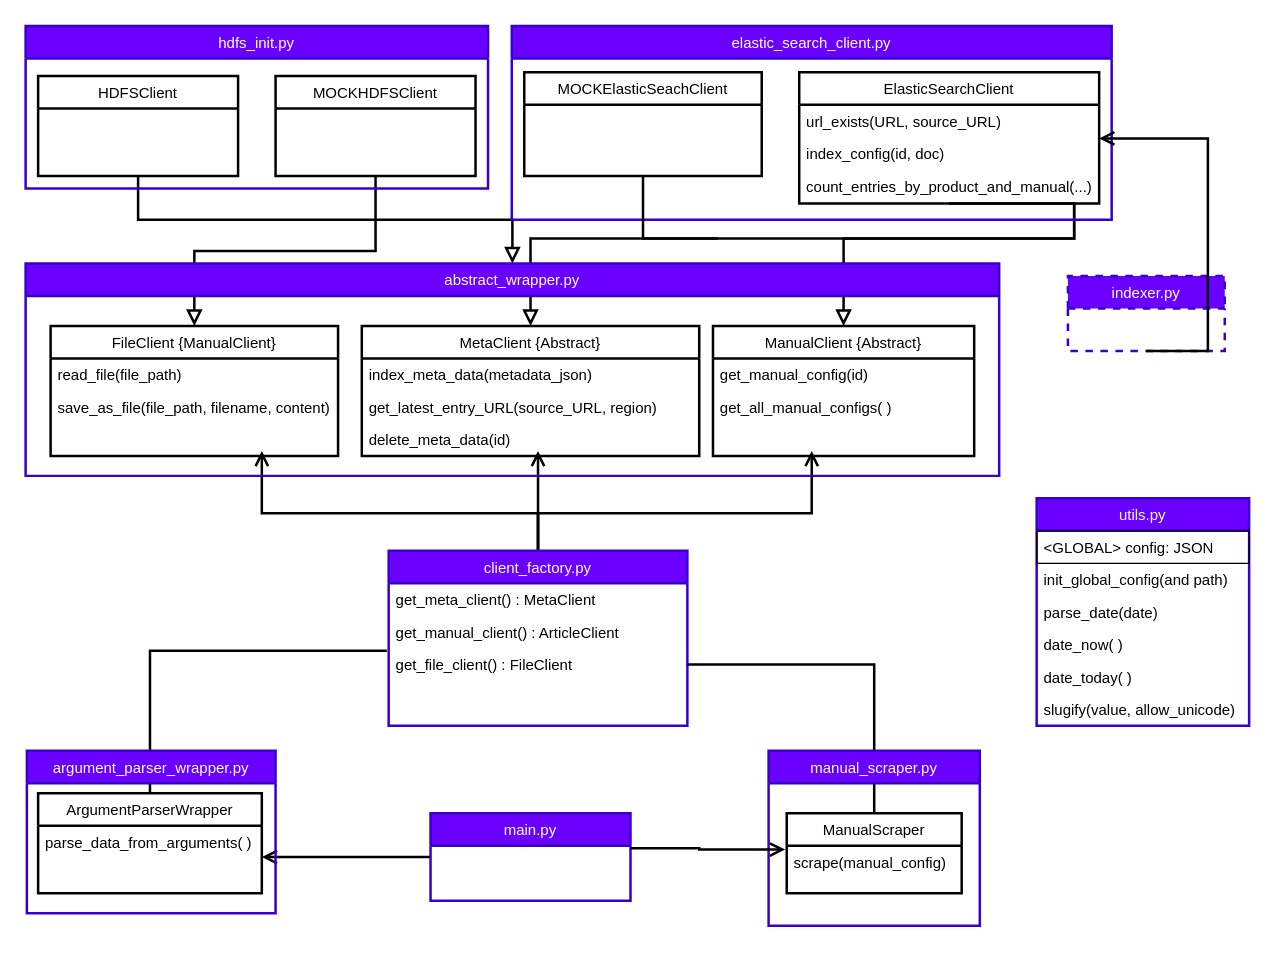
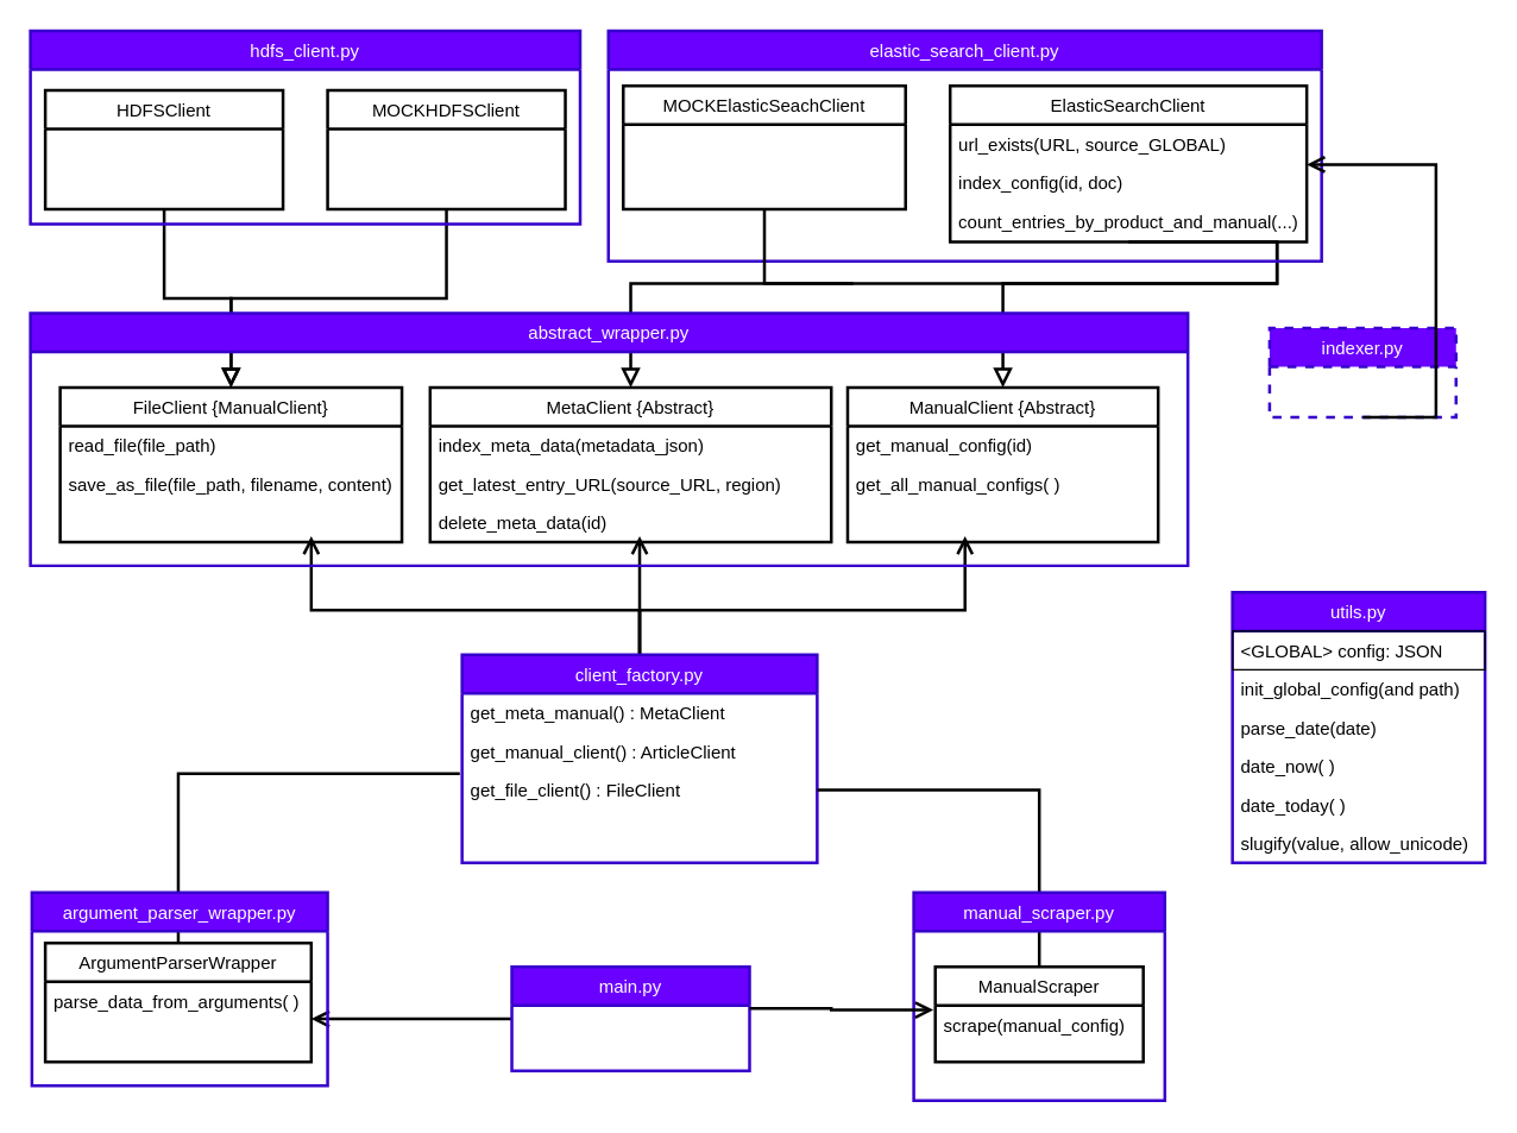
- <mxCell id="39" value="hdfs_init.py" style="swimlane;fontStyle=0;align=center;verticalAlign=top;childLayout=stackLayout;horizontal=1;startSize=26;horizontalStack=0;resizeParent=1;resizeLast=0;collapsible=1;marginBottom=0;rounded=0;shadow=0;strokeWidth=2;fillColor=#6a00ff;strokeColor=#3700CC;fontColor=#ffffff;" parent="1" vertex="1"><mxGeometry x="20" y="20" width="370" height="130" as="geometry"><mxRectangle x="130" y="380" width="160" height="26" as="alternateBounds" /></mxGeometry></mxCell>
+ <mxCell id="39" value="hdfs_client.py" style="swimlane;fontStyle=0;align=center;verticalAlign=top;childLayout=stackLayout;horizontal=1;startSize=26;horizontalStack=0;resizeParent=1;resizeLast=0;collapsible=1;marginBottom=0;rounded=0;shadow=0;strokeWidth=2;fillColor=#6a00ff;strokeColor=#3700CC;fontColor=#ffffff;" parent="1" vertex="1"><mxGeometry x="20" y="20" width="370" height="130" as="geometry"><mxRectangle x="130" y="380" width="160" height="26" as="alternateBounds" /></mxGeometry></mxCell>
- <mxCell id="9" value="url_exists(URL, source_URL)" style="text;align=left;verticalAlign=top;spacingLeft=4;spacingRight=4;overflow=hidden;rotatable=0;points=[[0,0.5],[1,0.5]];portConstraint=eastwest;" parent="8" vertex="1"><mxGeometry y="26" width="240" height="26" as="geometry" /></mxCell>
+ <mxCell id="9" value="url_exists(URL, source_GLOBAL)" style="text;align=left;verticalAlign=top;spacingLeft=4;spacingRight=4;overflow=hidden;rotatable=0;points=[[0,0.5],[1,0.5]];portConstraint=eastwest;" parent="8" vertex="1"><mxGeometry y="26" width="240" height="26" as="geometry" /></mxCell>
- <mxCell id="22" style="edgeStyle=orthogonalEdgeStyle;rounded=0;orthogonalLoop=1;jettySize=auto;html=1;endArrow=block;endFill=0;endSize=8;strokeWidth=2;" parent="1" source="23" target="43" edge="1"><mxGeometry relative="1" as="geometry" /></mxCell>
+ <mxCell id="22" style="edgeStyle=orthogonalEdgeStyle;rounded=0;orthogonalLoop=1;jettySize=auto;html=1;endArrow=block;endFill=0;endSize=8;strokeWidth=2;" parent="1" source="23" target="12" edge="1"><mxGeometry relative="1" as="geometry" /></mxCell>
- <mxCell id="29" value="get_meta_client() : MetaClient" style="text;align=left;verticalAlign=top;spacingLeft=4;spacingRight=4;overflow=hidden;rotatable=0;points=[[0,0.5],[1,0.5]];portConstraint=eastwest;" parent="28" vertex="1"><mxGeometry y="26" width="239" height="26" as="geometry" /></mxCell>
+ <mxCell id="29" value="get_meta_manual() : MetaClient" style="text;align=left;verticalAlign=top;spacingLeft=4;spacingRight=4;overflow=hidden;rotatable=0;points=[[0,0.5],[1,0.5]];portConstraint=eastwest;" parent="28" vertex="1"><mxGeometry y="26" width="239" height="26" as="geometry" /></mxCell>
